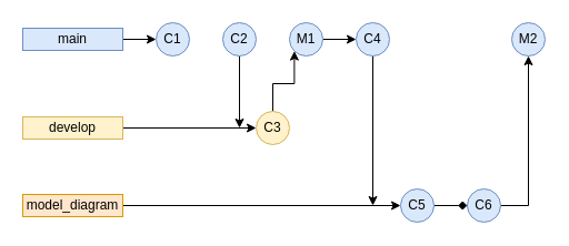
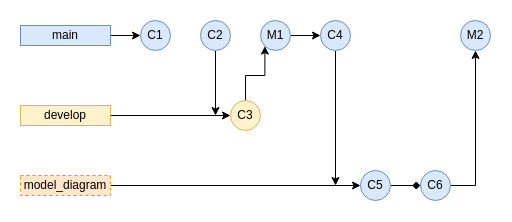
- <mxCell id="12" value="model_diagram" style="rounded=0;whiteSpace=wrap;html=1;fillColor=#ffe6cc;strokeColor=#d79b00;" vertex="1" parent="1"><mxGeometry x="20" y="175" width="90" height="20" as="geometry" /></mxCell>
+ <mxCell id="12" value="model_diagram" style="rounded=0;whiteSpace=wrap;html=1;fillColor=#ffe6cc;strokeColor=#d79b00;dashed=1;" vertex="1" parent="1"><mxGeometry x="20" y="175" width="90" height="20" as="geometry" /></mxCell>
